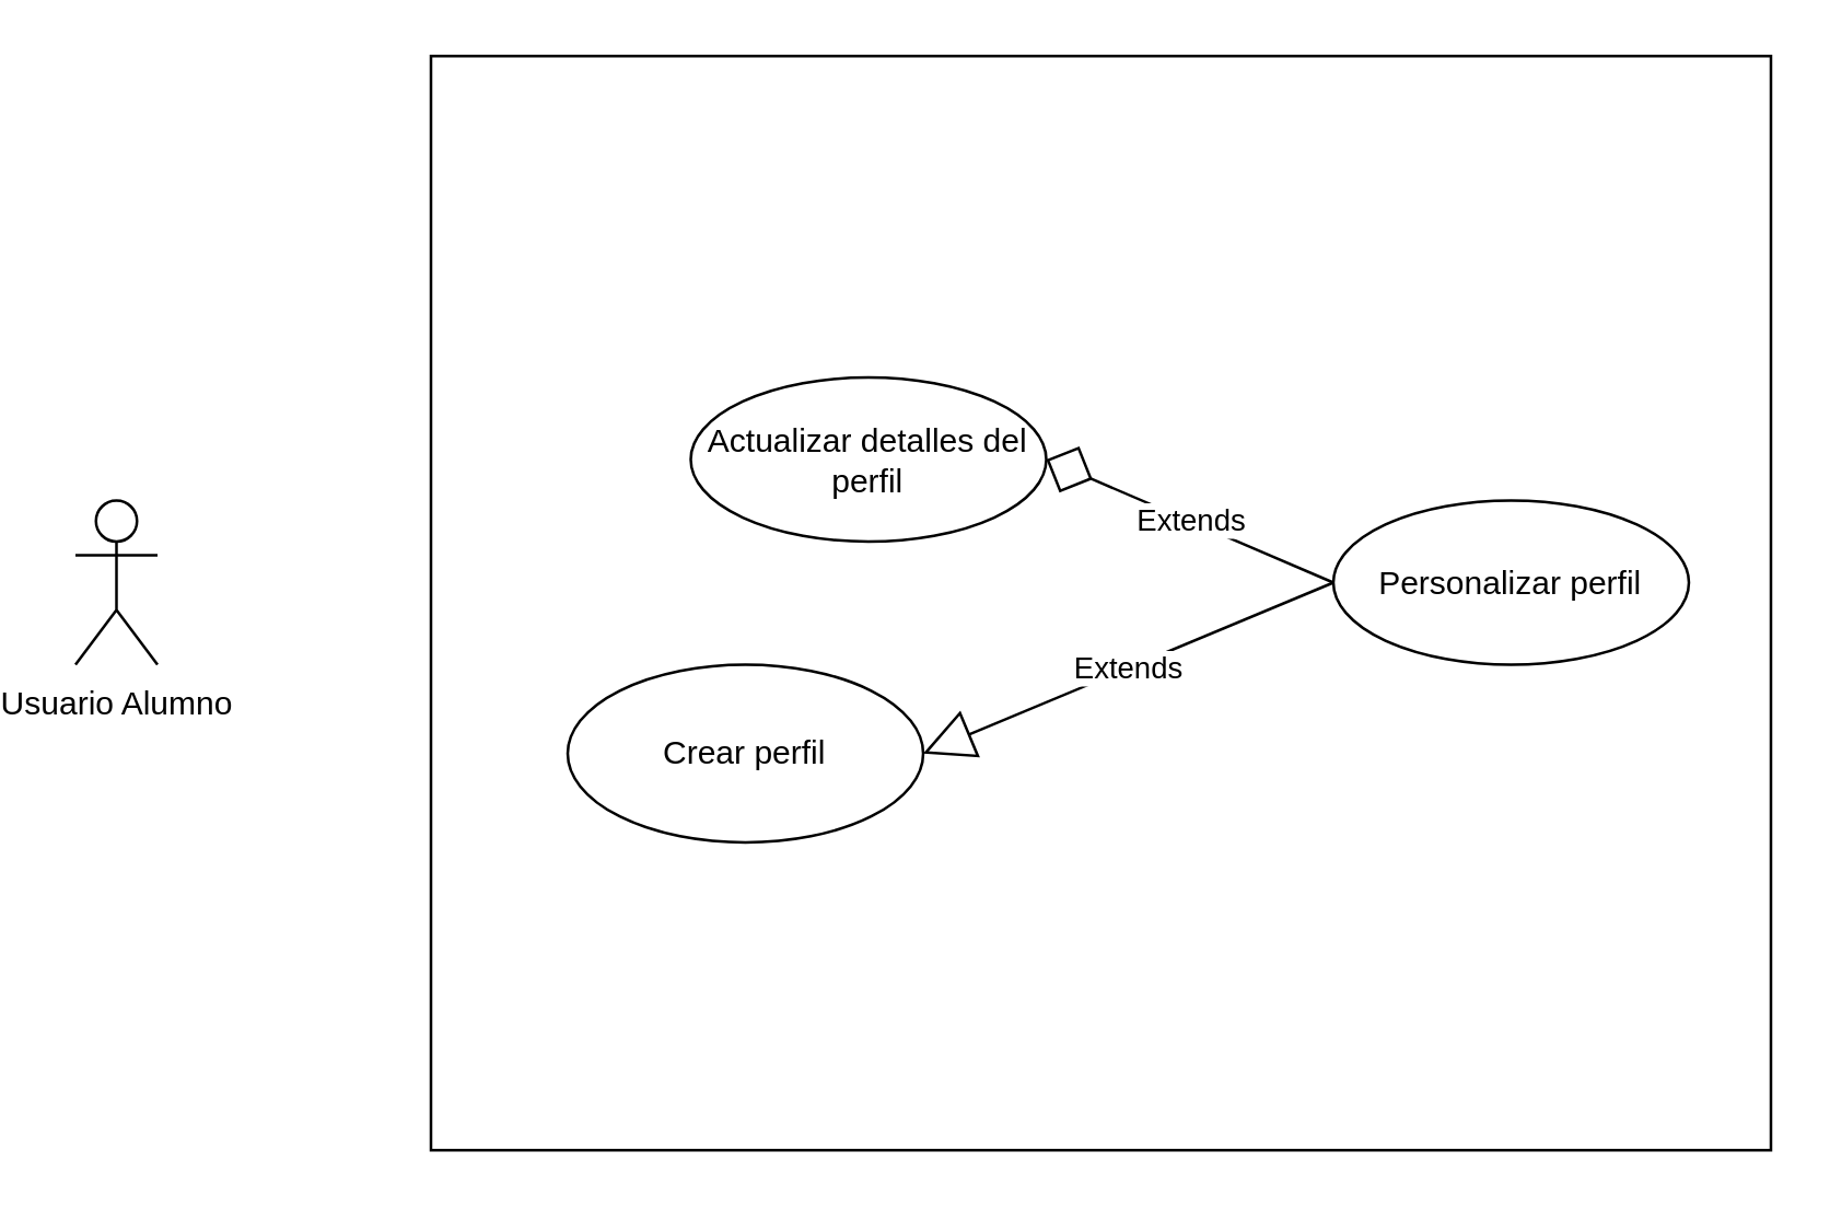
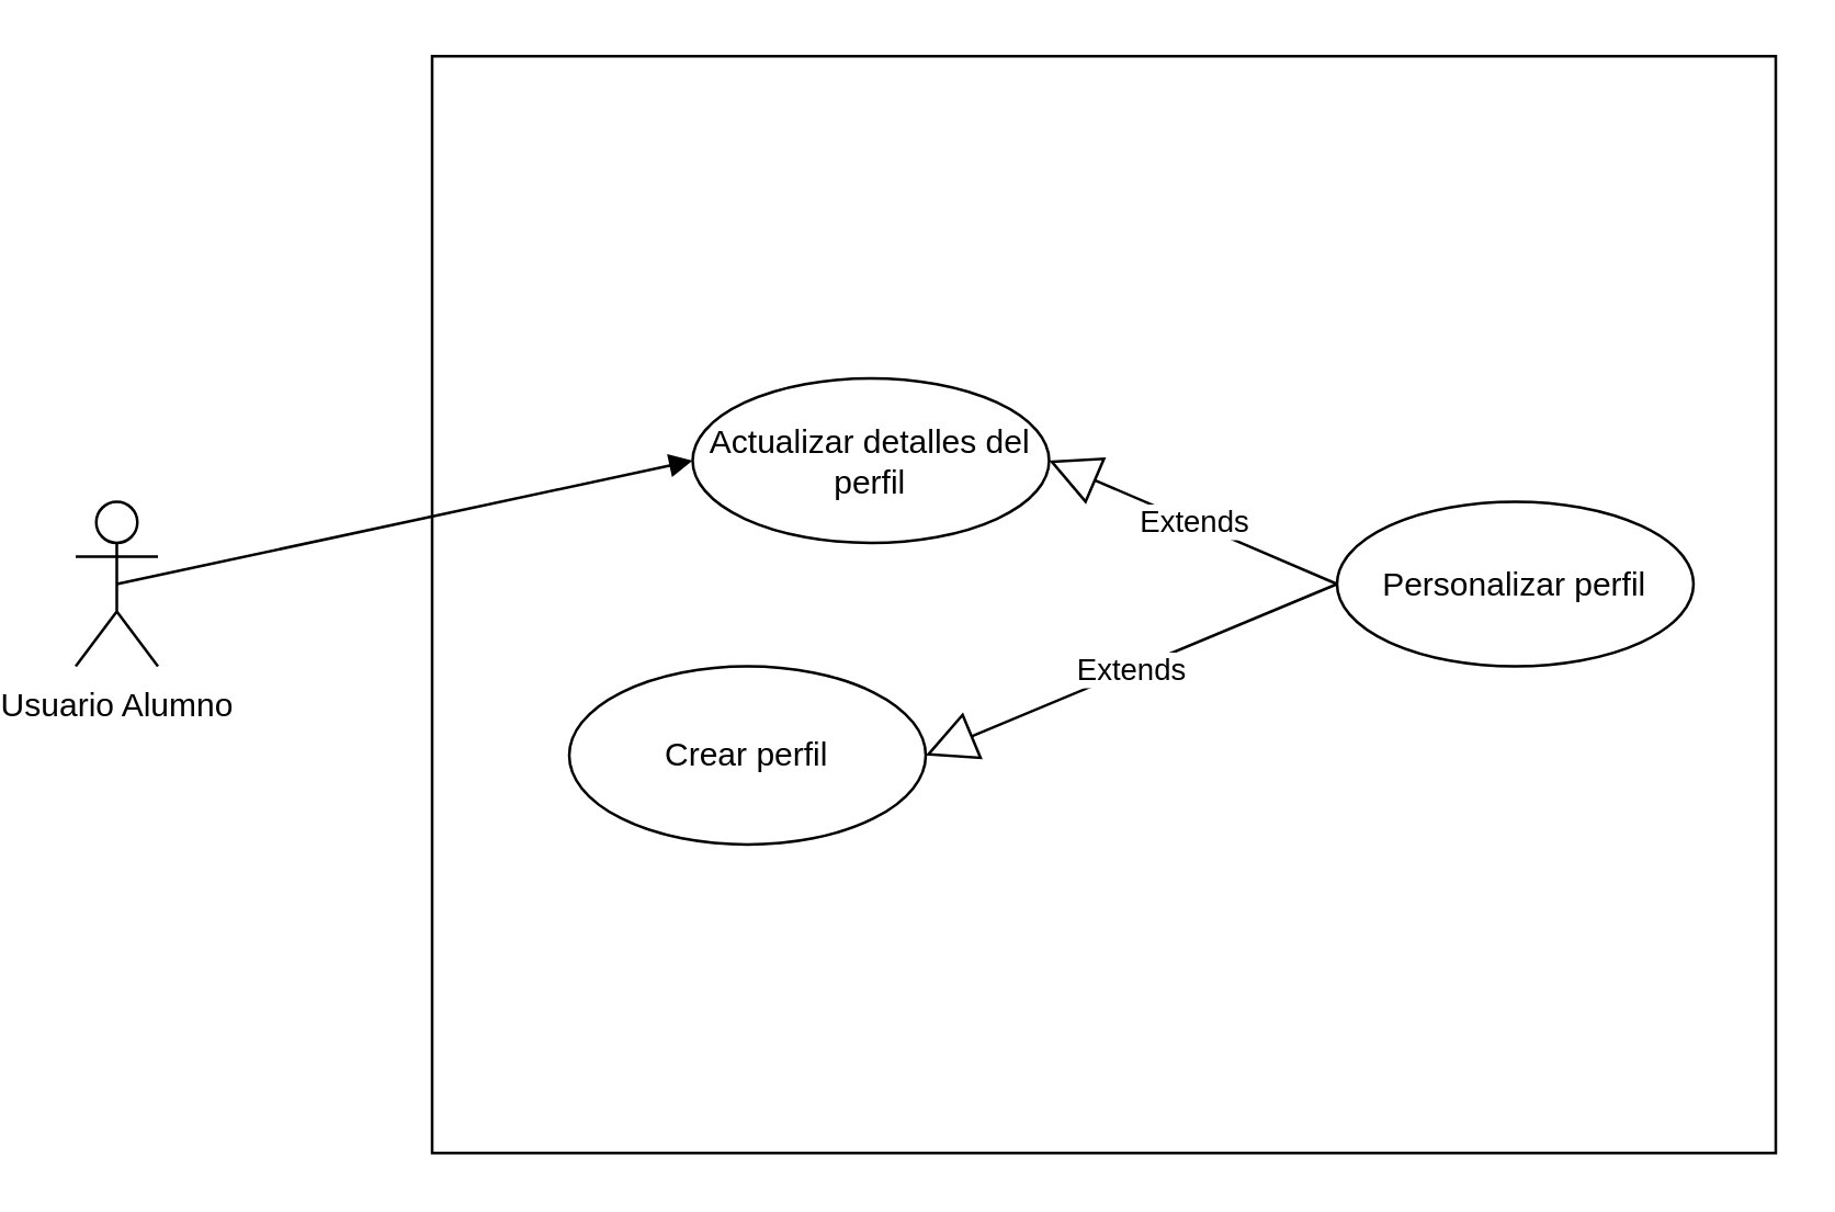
- <mxCell id="9" value="Extends" style="endArrow=diamond;endSize=16;endFill=0;html=1;rounded=0;exitX=0;exitY=0.5;exitDx=0;exitDy=0;entryX=1;entryY=0.5;entryDx=0;entryDy=0;" edge="1" parent="1" source="5" target="6"><mxGeometry width="160" relative="1" as="geometry"><mxPoint x="430" y="223" as="sourcePoint" /><mxPoint x="340" y="285" as="targetPoint" /></mxGeometry></mxCell>
+ <mxCell id="9" value="Extends" style="endArrow=block;endSize=16;endFill=0;html=1;rounded=0;exitX=0;exitY=0.5;exitDx=0;exitDy=0;entryX=1;entryY=0.5;entryDx=0;entryDy=0;" edge="1" parent="1" source="5" target="6"><mxGeometry width="160" relative="1" as="geometry"><mxPoint x="430" y="223" as="sourcePoint" /><mxPoint x="340" y="285" as="targetPoint" /></mxGeometry></mxCell>
+ <mxCell id="7" value="" style="endArrow=block;endFill=1;html=1;align=left;verticalAlign=top;rounded=0;exitX=0.5;exitY=0.5;exitDx=0;exitDy=0;exitPerimeter=0;entryX=0;entryY=0.5;entryDx=0;entryDy=0;" edge="1" parent="1" source="3" target="6"><mxGeometry x="-1" relative="1" as="geometry"><mxPoint x="45" y="223" as="sourcePoint" /><mxPoint x="210" y="285" as="targetPoint" /></mxGeometry></mxCell>
